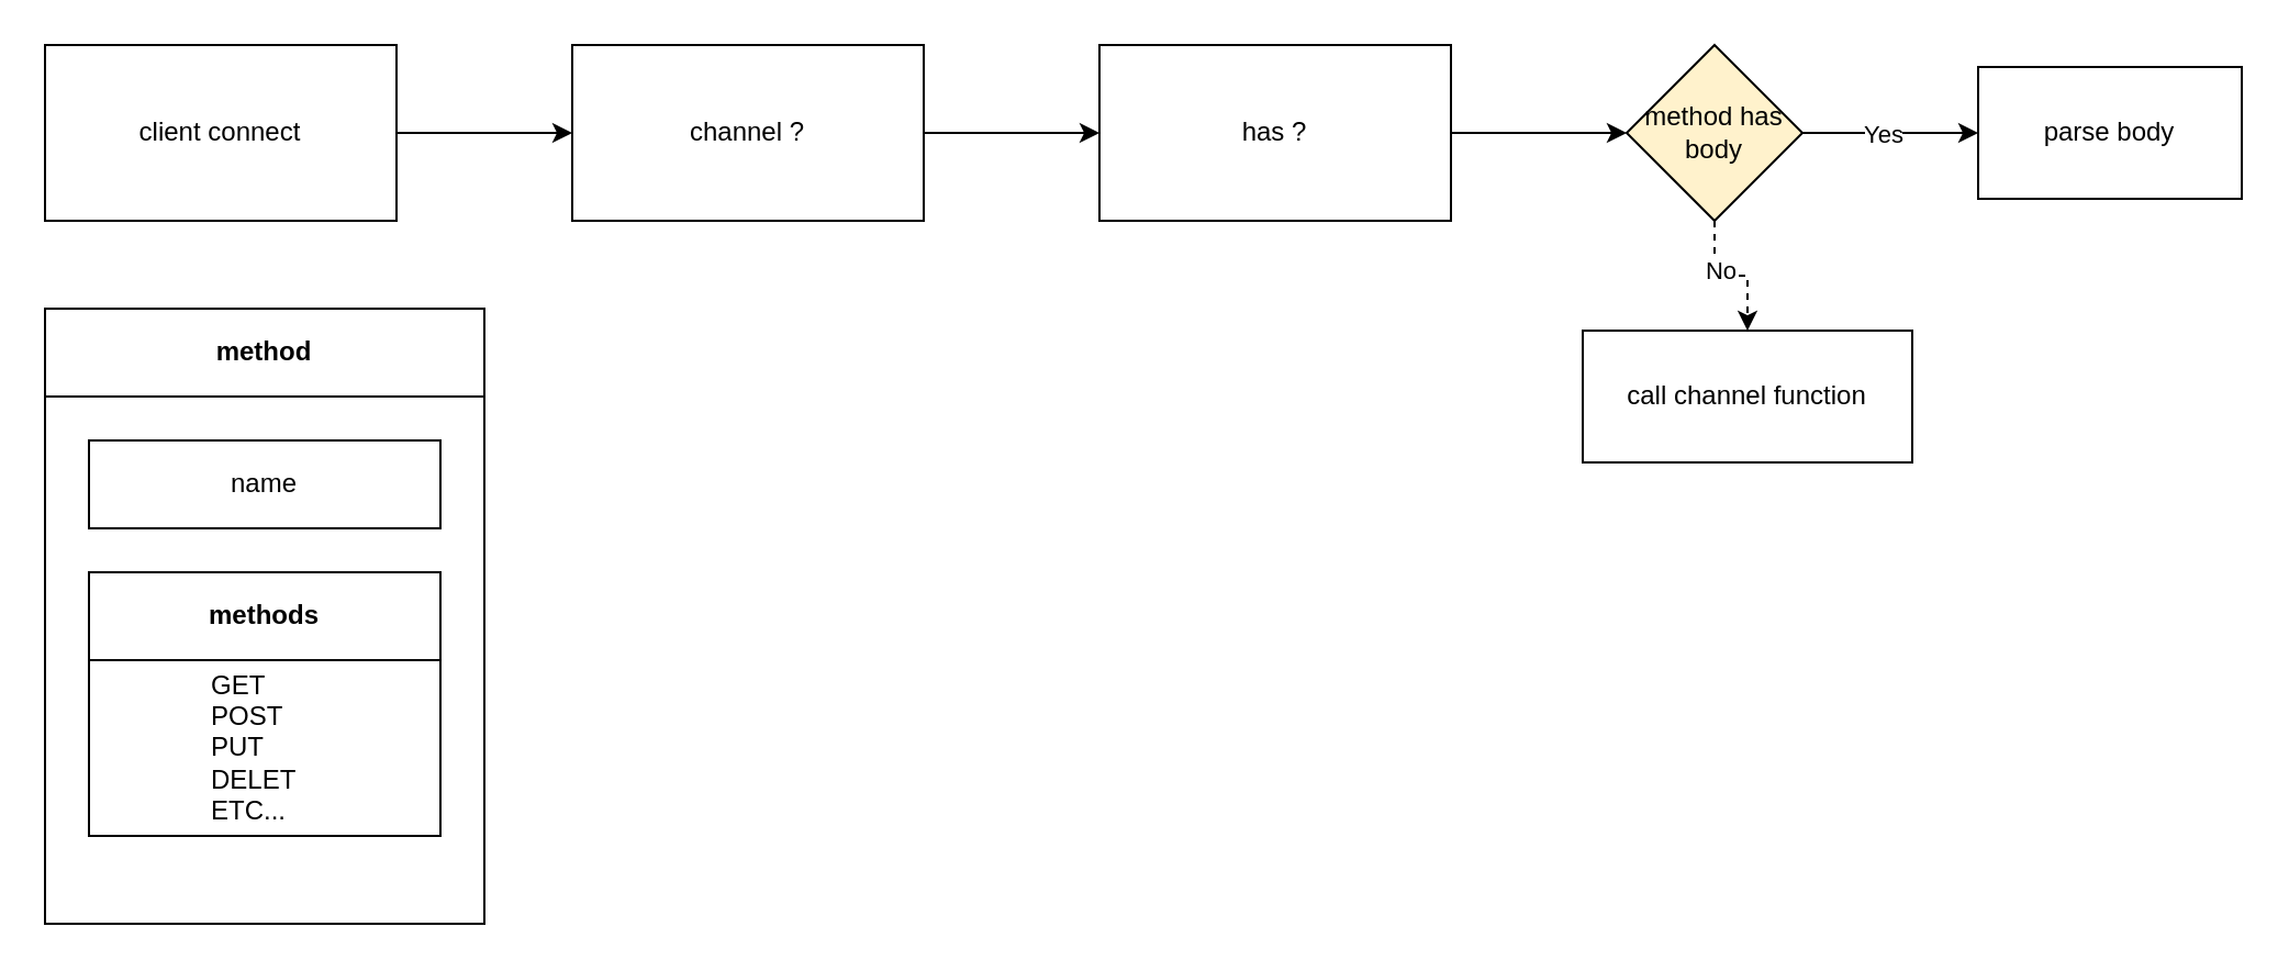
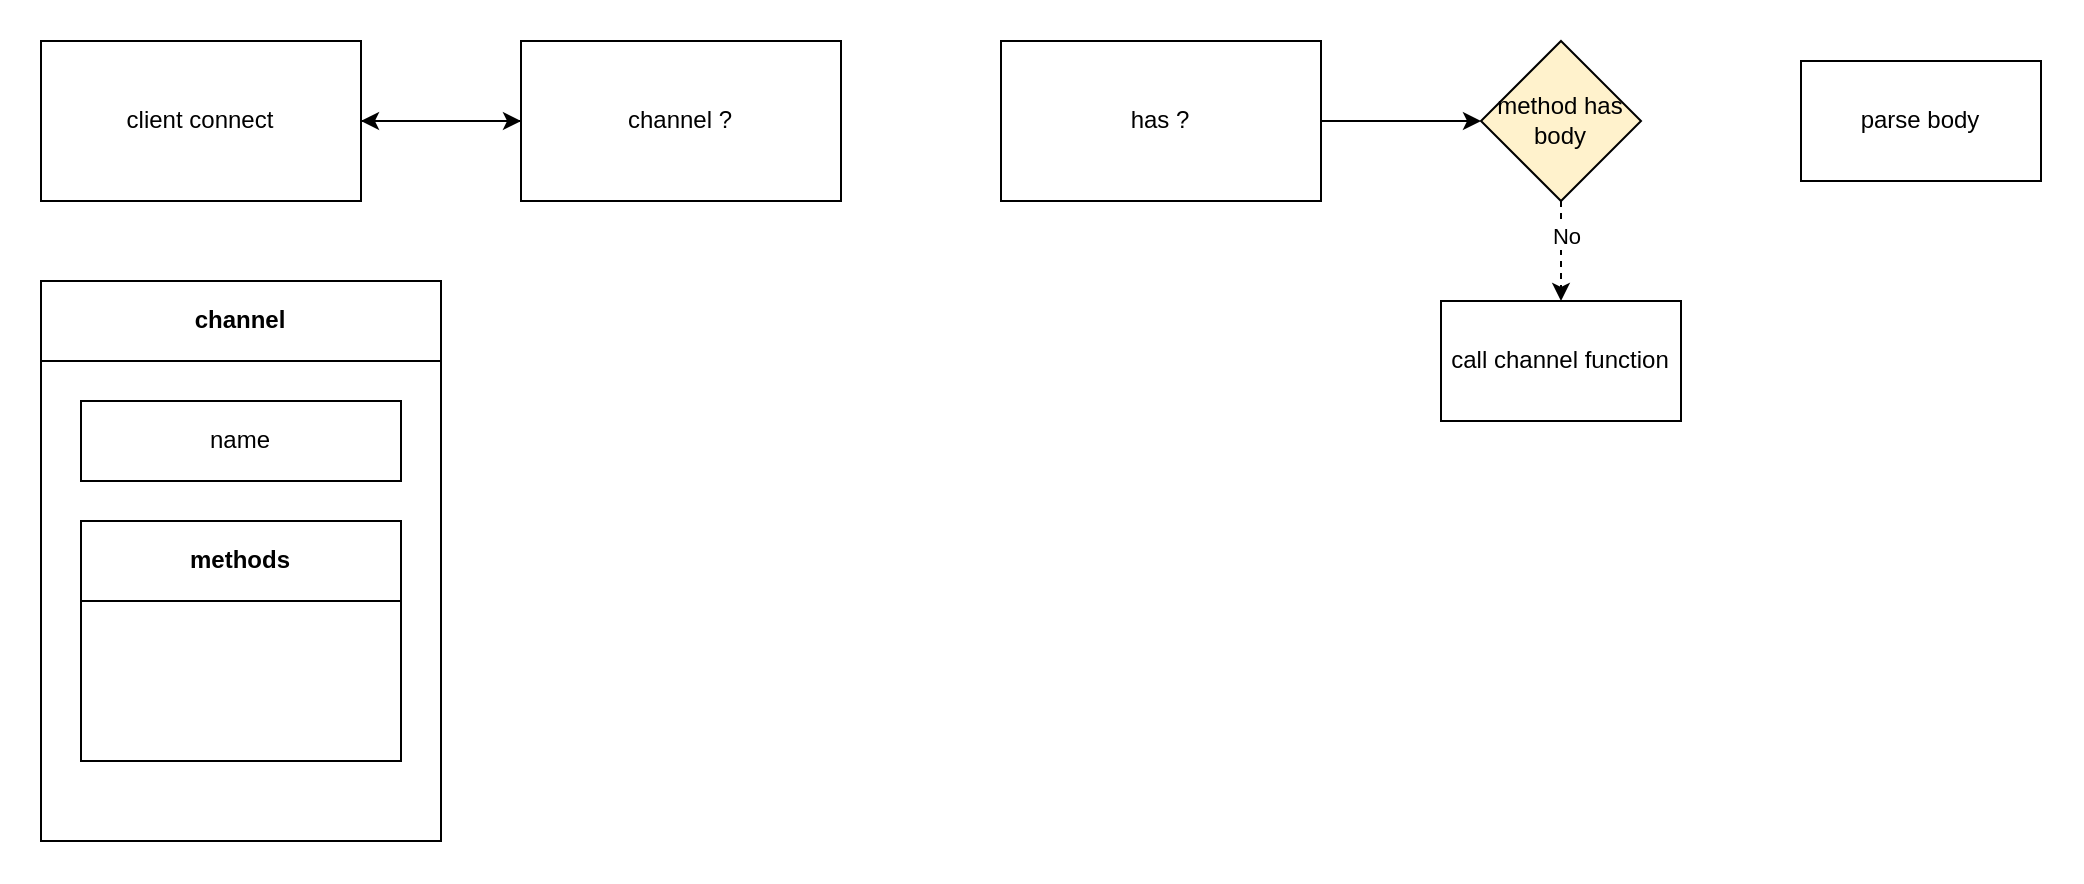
- <mxCell id="4" style="edgeStyle=orthogonalEdgeStyle;rounded=0;orthogonalLoop=1;jettySize=auto;html=1;entryX=0;entryY=0.5;entryDx=0;entryDy=0;" parent="1" source="5" target="7" edge="1"><mxGeometry relative="1" as="geometry"><mxPoint x="490" y="60" as="targetPoint" /></mxGeometry></mxCell>
+ <mxCell id="4" style="edgeStyle=orthogonalEdgeStyle;rounded=0;orthogonalLoop=1;jettySize=auto;html=1;" parent="1" source="5" target="3" edge="1"><mxGeometry relative="1" as="geometry"><mxPoint x="490" y="60" as="targetPoint" /></mxGeometry></mxCell>
- <mxCell id="12" value="" style="edgeStyle=orthogonalEdgeStyle;rounded=0;orthogonalLoop=1;jettySize=auto;html=1;" parent="1" source="16" target="17" edge="1"><mxGeometry relative="1" as="geometry" /></mxCell>
- <mxCell id="13" value="Yes" style="edgeLabel;html=1;align=center;verticalAlign=middle;resizable=0;points=[];" parent="12" vertex="1" connectable="0"><mxGeometry x="-0.1" relative="1" as="geometry"><mxPoint as="offset" /></mxGeometry></mxCell>
- <mxCell id="8" value="method" style="swimlane;whiteSpace=wrap;html=1;startSize=40;" parent="1" vertex="1"><mxGeometry x="20" y="140" width="200" height="280" as="geometry" /></mxCell>
+ <mxCell id="8" value="channel" style="swimlane;whiteSpace=wrap;html=1;startSize=40;" parent="1" vertex="1"><mxGeometry x="20" y="140" width="200" height="280" as="geometry" /></mxCell>
- <mxCell id="18" value="call channel function" style="whiteSpace=wrap;html=1;" parent="1" vertex="1"><mxGeometry x="720" y="150" width="150" height="60" as="geometry" /></mxCell>
+ <mxCell id="18" value="call channel function" style="whiteSpace=wrap;html=1;" parent="1" vertex="1"><mxGeometry x="720" y="150" width="120" height="60" as="geometry" /></mxCell>
- <mxCell id="10" value="GET&lt;br&gt;POST&lt;br&gt;PUT&lt;br&gt;DELET&lt;br&gt;ETC..." style="text;strokeColor=none;fillColor=none;align=left;verticalAlign=middle;spacingLeft=4;spacingRight=4;overflow=hidden;points=[[0,0.5],[1,0.5]];portConstraint=eastwest;rotatable=0;whiteSpace=wrap;html=1;" parent="9" vertex="1"><mxGeometry x="50" y="40" width="50" height="80" as="geometry" /></mxCell>
